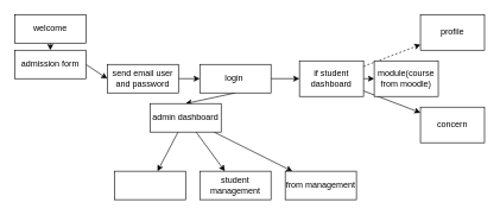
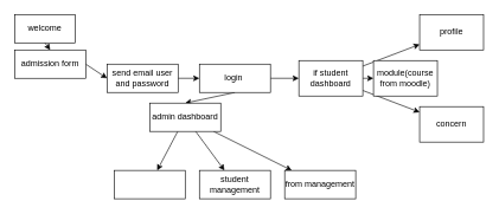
- <mxCell id="14" value="welcome" style="rounded=0;whiteSpace=wrap;html=1;" vertex="1" parent="1"><mxGeometry x="20" y="20" width="100" height="40" as="geometry" /></mxCell>
+ <mxCell id="14" value="welcome" style="rounded=0;whiteSpace=wrap;html=1;" vertex="1" parent="1"><mxGeometry x="20" y="20" width="85" height="40" as="geometry" /></mxCell>
- <mxCell id="6" value="" style="edgeStyle=none;html=1;dashed=1;" edge="1" parent="1" source="7" target="21"><mxGeometry relative="1" as="geometry" /></mxCell>
+ <mxCell id="6" value="" style="edgeStyle=none;html=1;" edge="1" parent="1" source="7" target="21"><mxGeometry relative="1" as="geometry" /></mxCell>
